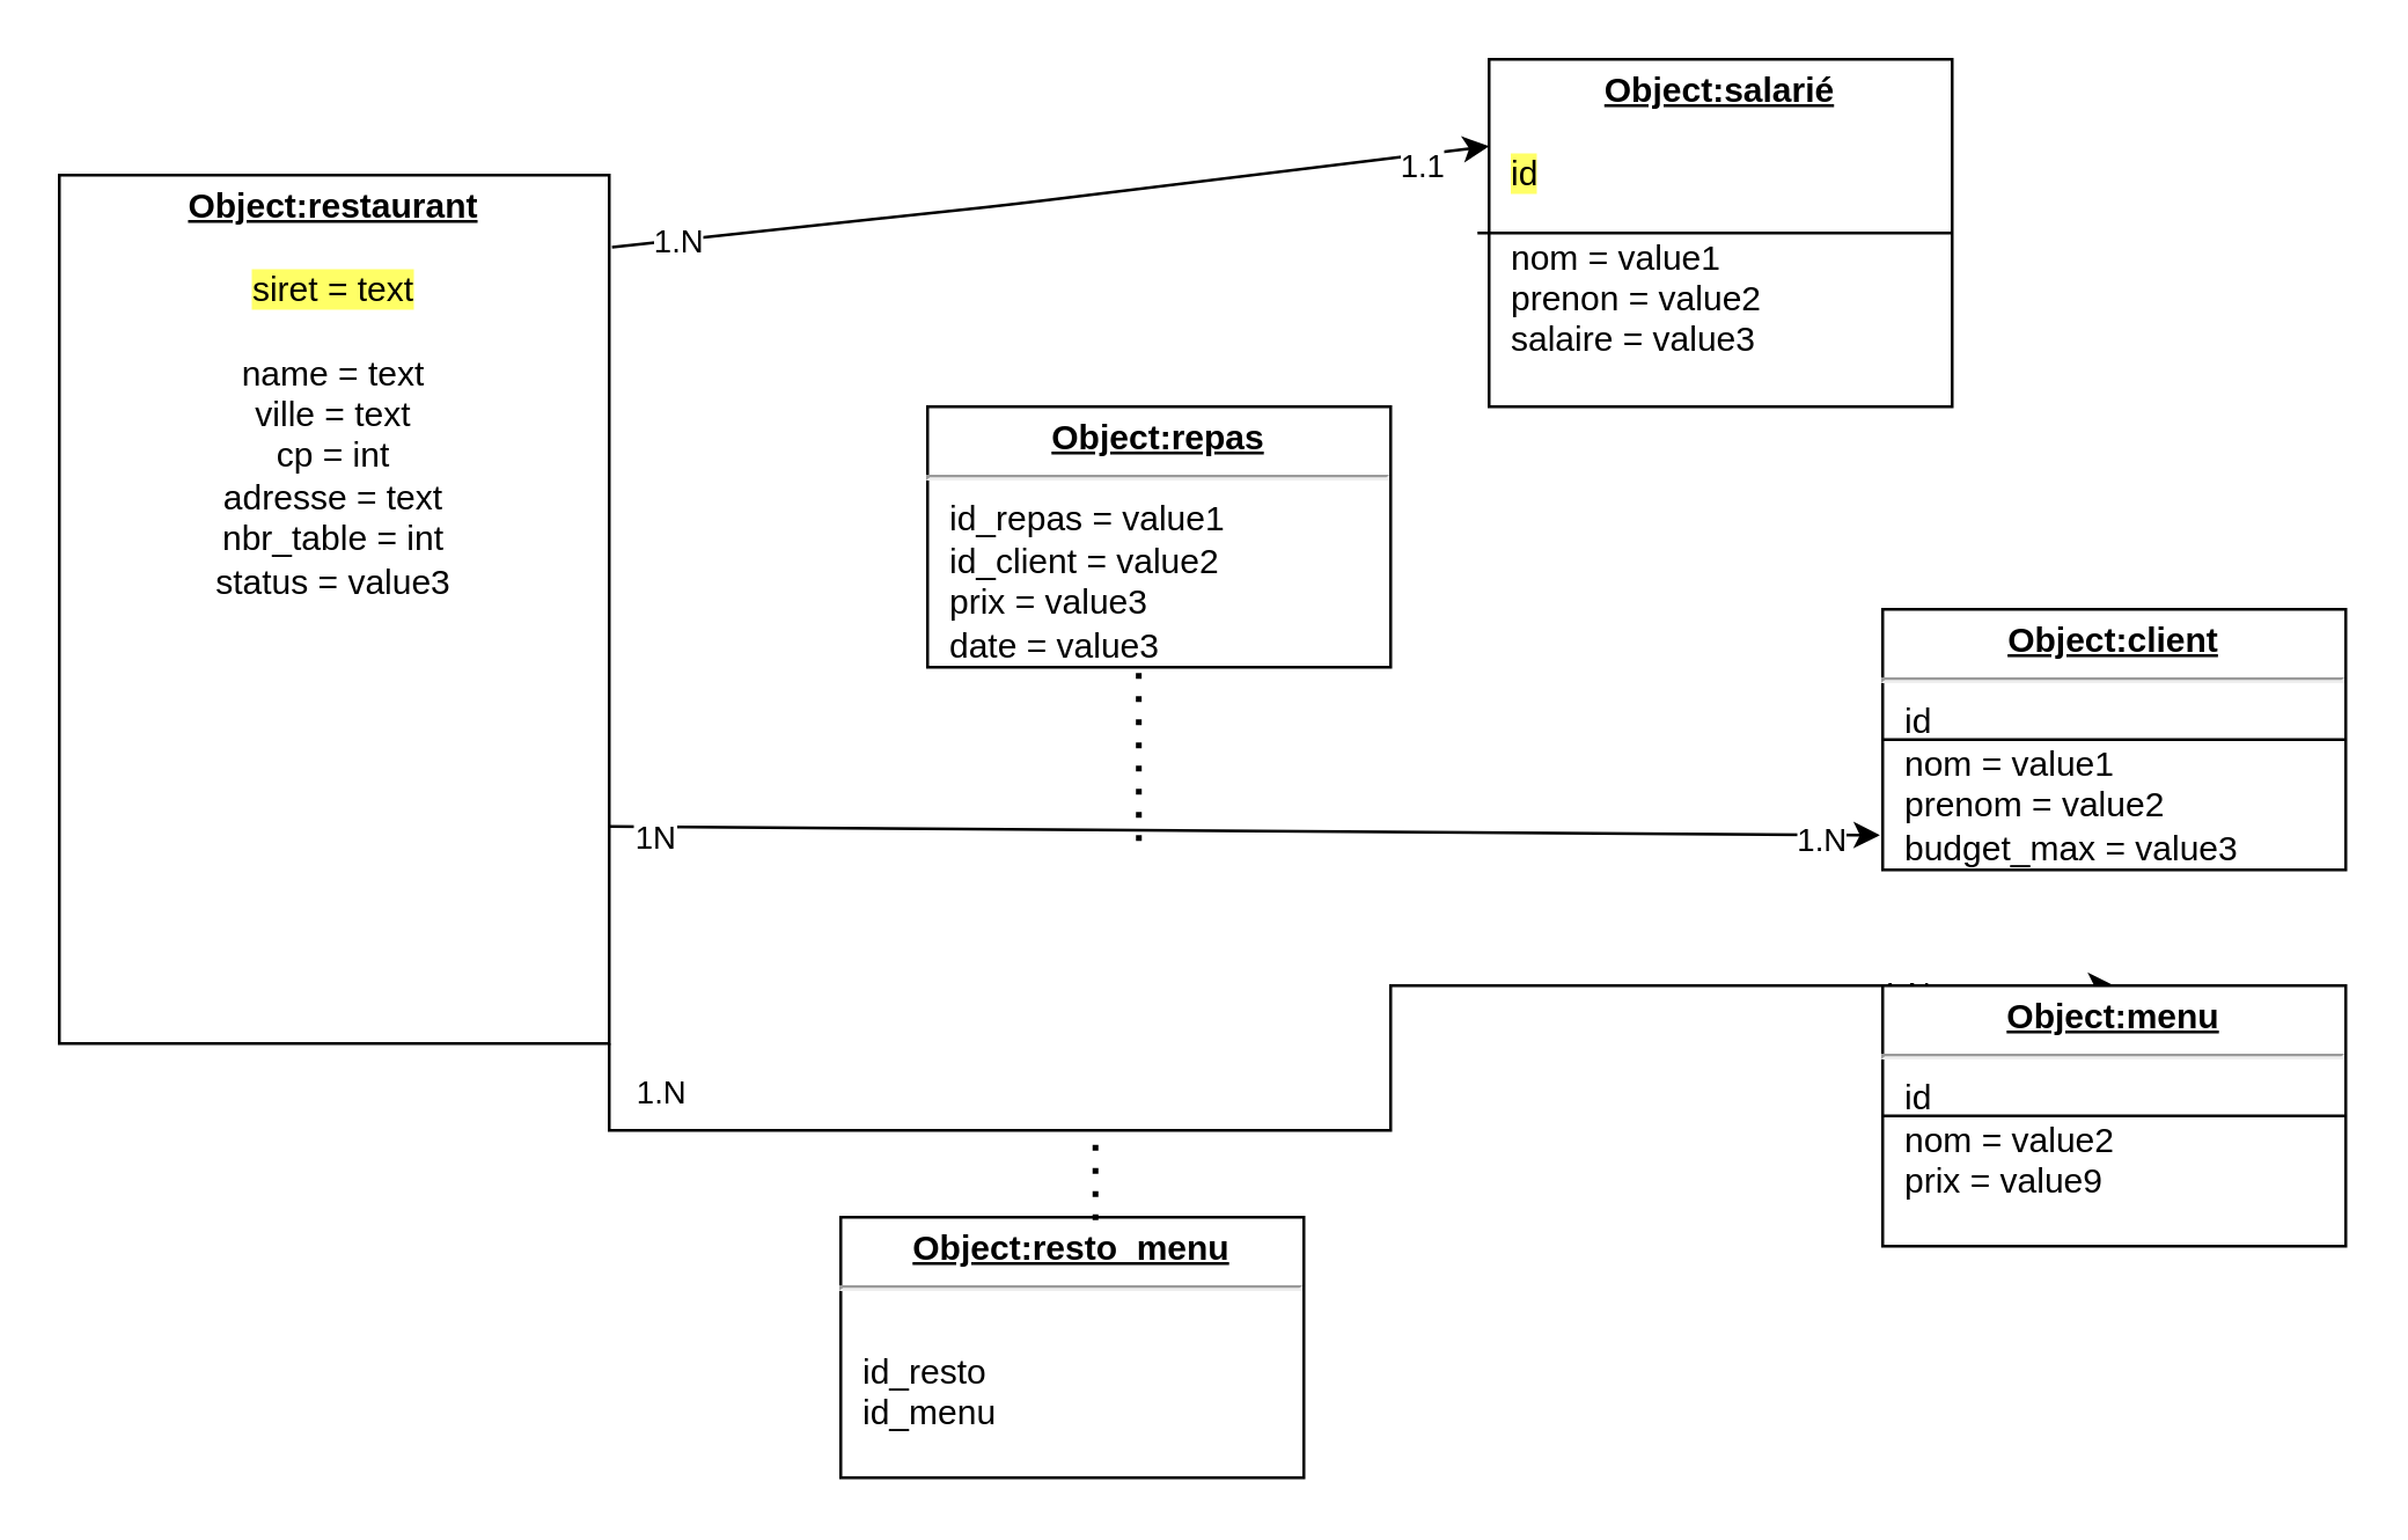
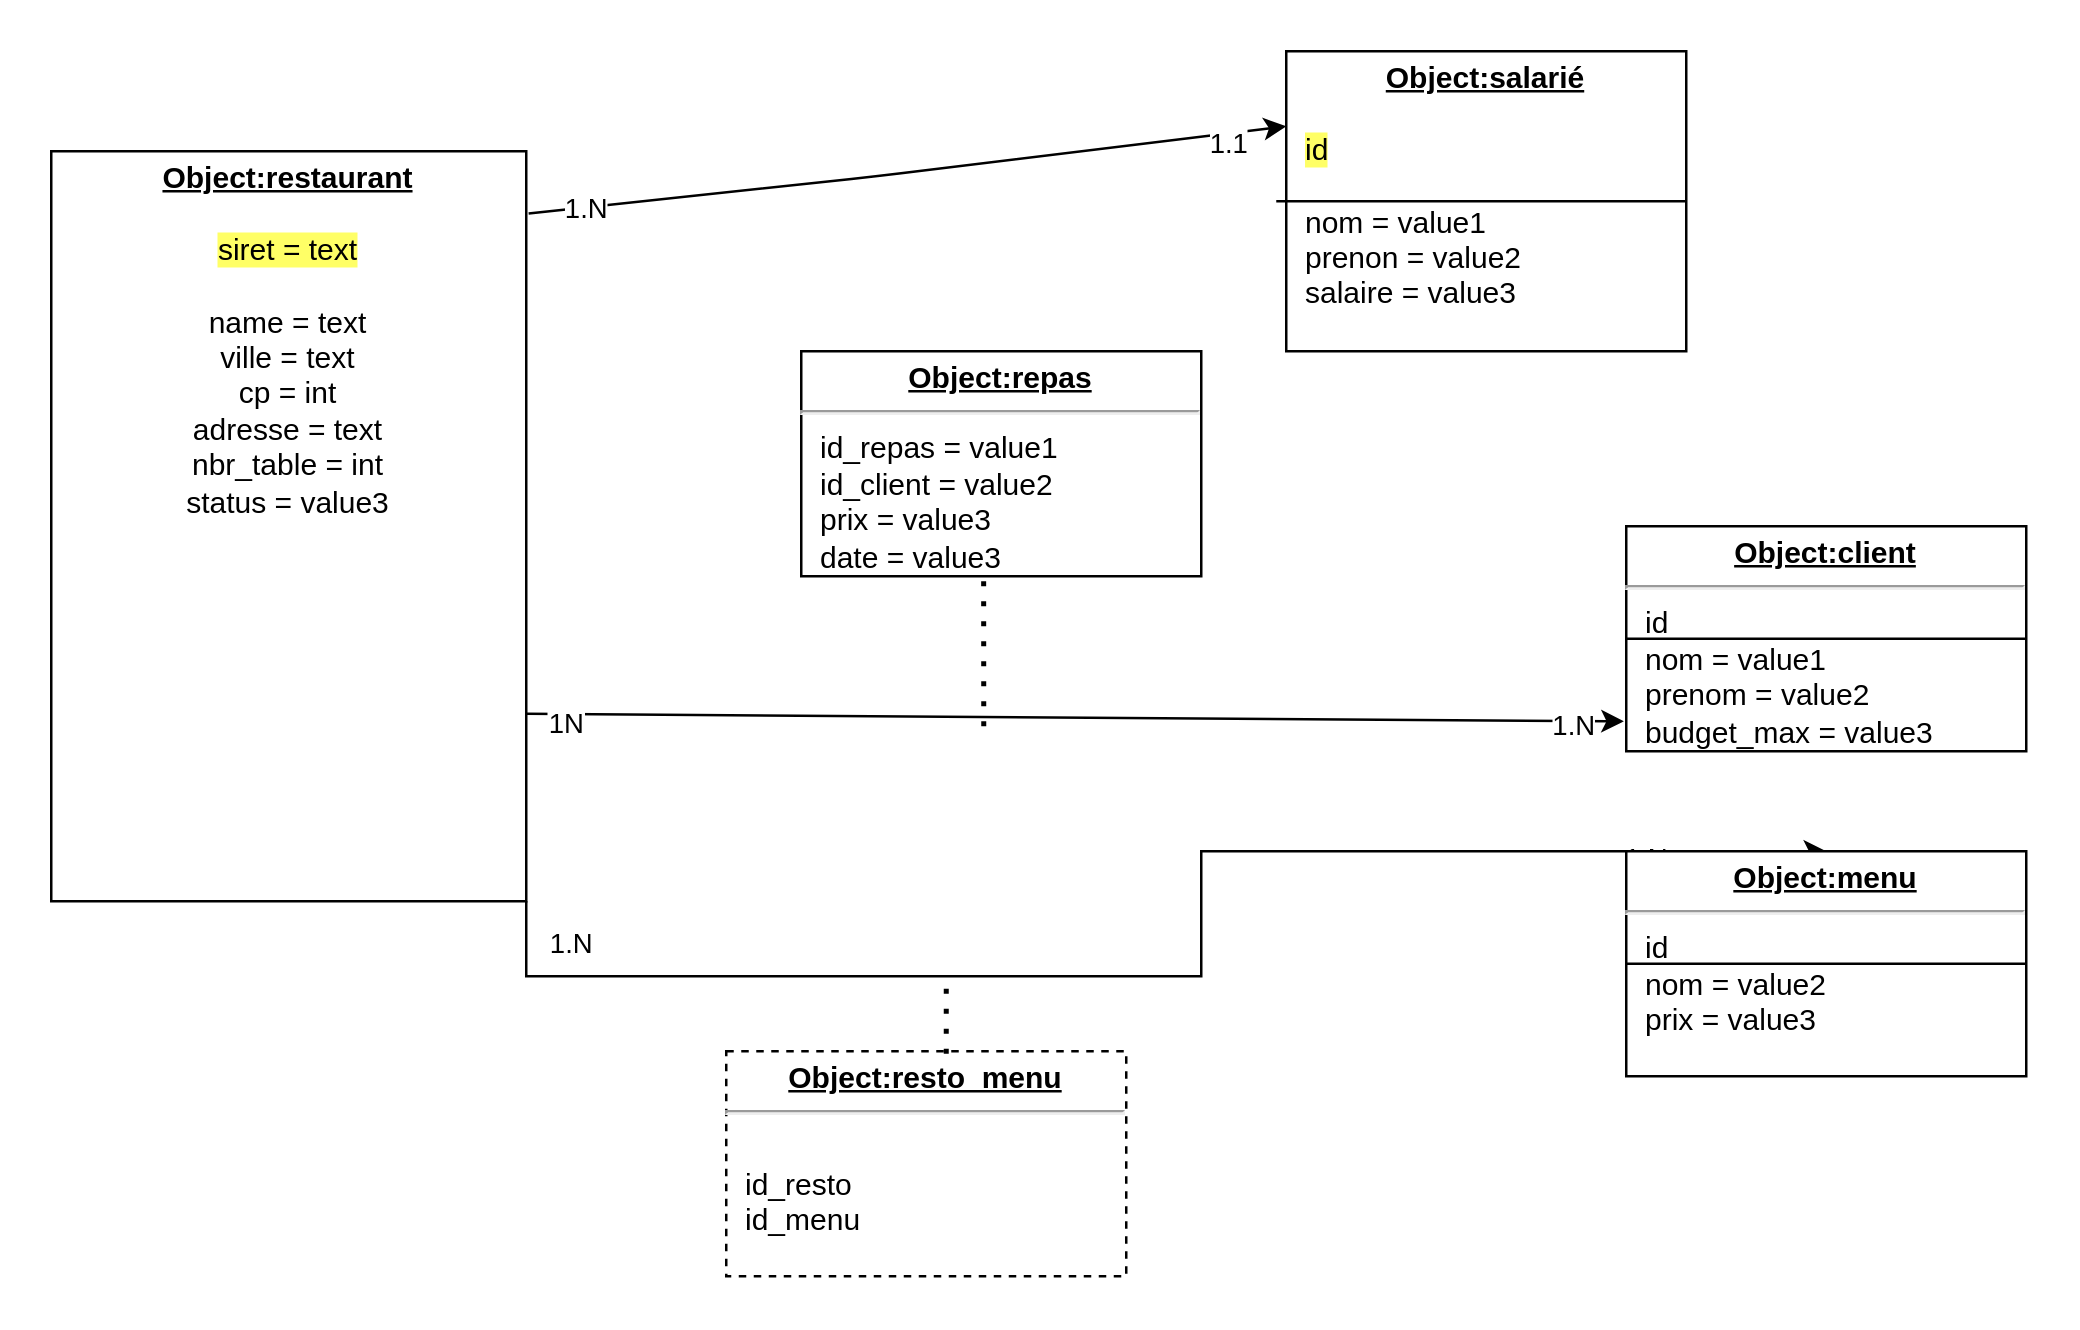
- <mxCell id="7" value="&lt;p style=&quot;margin: 0px ; margin-top: 4px ; text-align: center ; text-decoration: underline&quot;&gt;&lt;b&gt;Object:menu&lt;/b&gt;&lt;/p&gt;&lt;hr&gt;&lt;p style=&quot;margin: 0px ; margin-left: 8px&quot;&gt;id&lt;br&gt;nom = value2&lt;br&gt;prix = value9&lt;/p&gt;" style="verticalAlign=top;align=left;overflow=fill;fontSize=12;fontFamily=Helvetica;html=1;" vertex="1" parent="1"><mxGeometry x="650" y="340" width="160" height="90" as="geometry" /></mxCell>
+ <mxCell id="7" value="&lt;p style=&quot;margin: 0px ; margin-top: 4px ; text-align: center ; text-decoration: underline&quot;&gt;&lt;b&gt;Object:menu&lt;/b&gt;&lt;/p&gt;&lt;hr&gt;&lt;p style=&quot;margin: 0px ; margin-left: 8px&quot;&gt;id&lt;br&gt;nom = value2&lt;br&gt;prix = value3&lt;/p&gt;" style="verticalAlign=top;align=left;overflow=fill;fontSize=12;fontFamily=Helvetica;html=1;" vertex="1" parent="1"><mxGeometry x="650" y="340" width="160" height="90" as="geometry" /></mxCell>
- <mxCell id="17" value="&lt;p style=&quot;margin: 0px ; margin-top: 4px ; text-align: center ; text-decoration: underline&quot;&gt;&lt;b&gt;Object:resto_menu&lt;/b&gt;&lt;/p&gt;&lt;hr&gt;&lt;p style=&quot;margin: 0px ; margin-left: 8px&quot;&gt;&lt;br&gt;id_resto&lt;/p&gt;&lt;p style=&quot;margin: 0px ; margin-left: 8px&quot;&gt;id_menu&lt;br&gt;&lt;br&gt;&lt;/p&gt;" style="verticalAlign=top;align=left;overflow=fill;fontSize=12;fontFamily=Helvetica;html=1;" vertex="1" parent="1"><mxGeometry x="290" y="420" width="160" height="90" as="geometry" /></mxCell>
+ <mxCell id="17" value="&lt;p style=&quot;margin: 0px ; margin-top: 4px ; text-align: center ; text-decoration: underline&quot;&gt;&lt;b&gt;Object:resto_menu&lt;/b&gt;&lt;/p&gt;&lt;hr&gt;&lt;p style=&quot;margin: 0px ; margin-left: 8px&quot;&gt;&lt;br&gt;id_resto&lt;/p&gt;&lt;p style=&quot;margin: 0px ; margin-left: 8px&quot;&gt;id_menu&lt;br&gt;&lt;br&gt;&lt;/p&gt;" style="verticalAlign=top;align=left;overflow=fill;fontSize=12;fontFamily=Helvetica;html=1;dashed=1;" vertex="1" parent="1"><mxGeometry x="290" y="420" width="160" height="90" as="geometry" /></mxCell>
